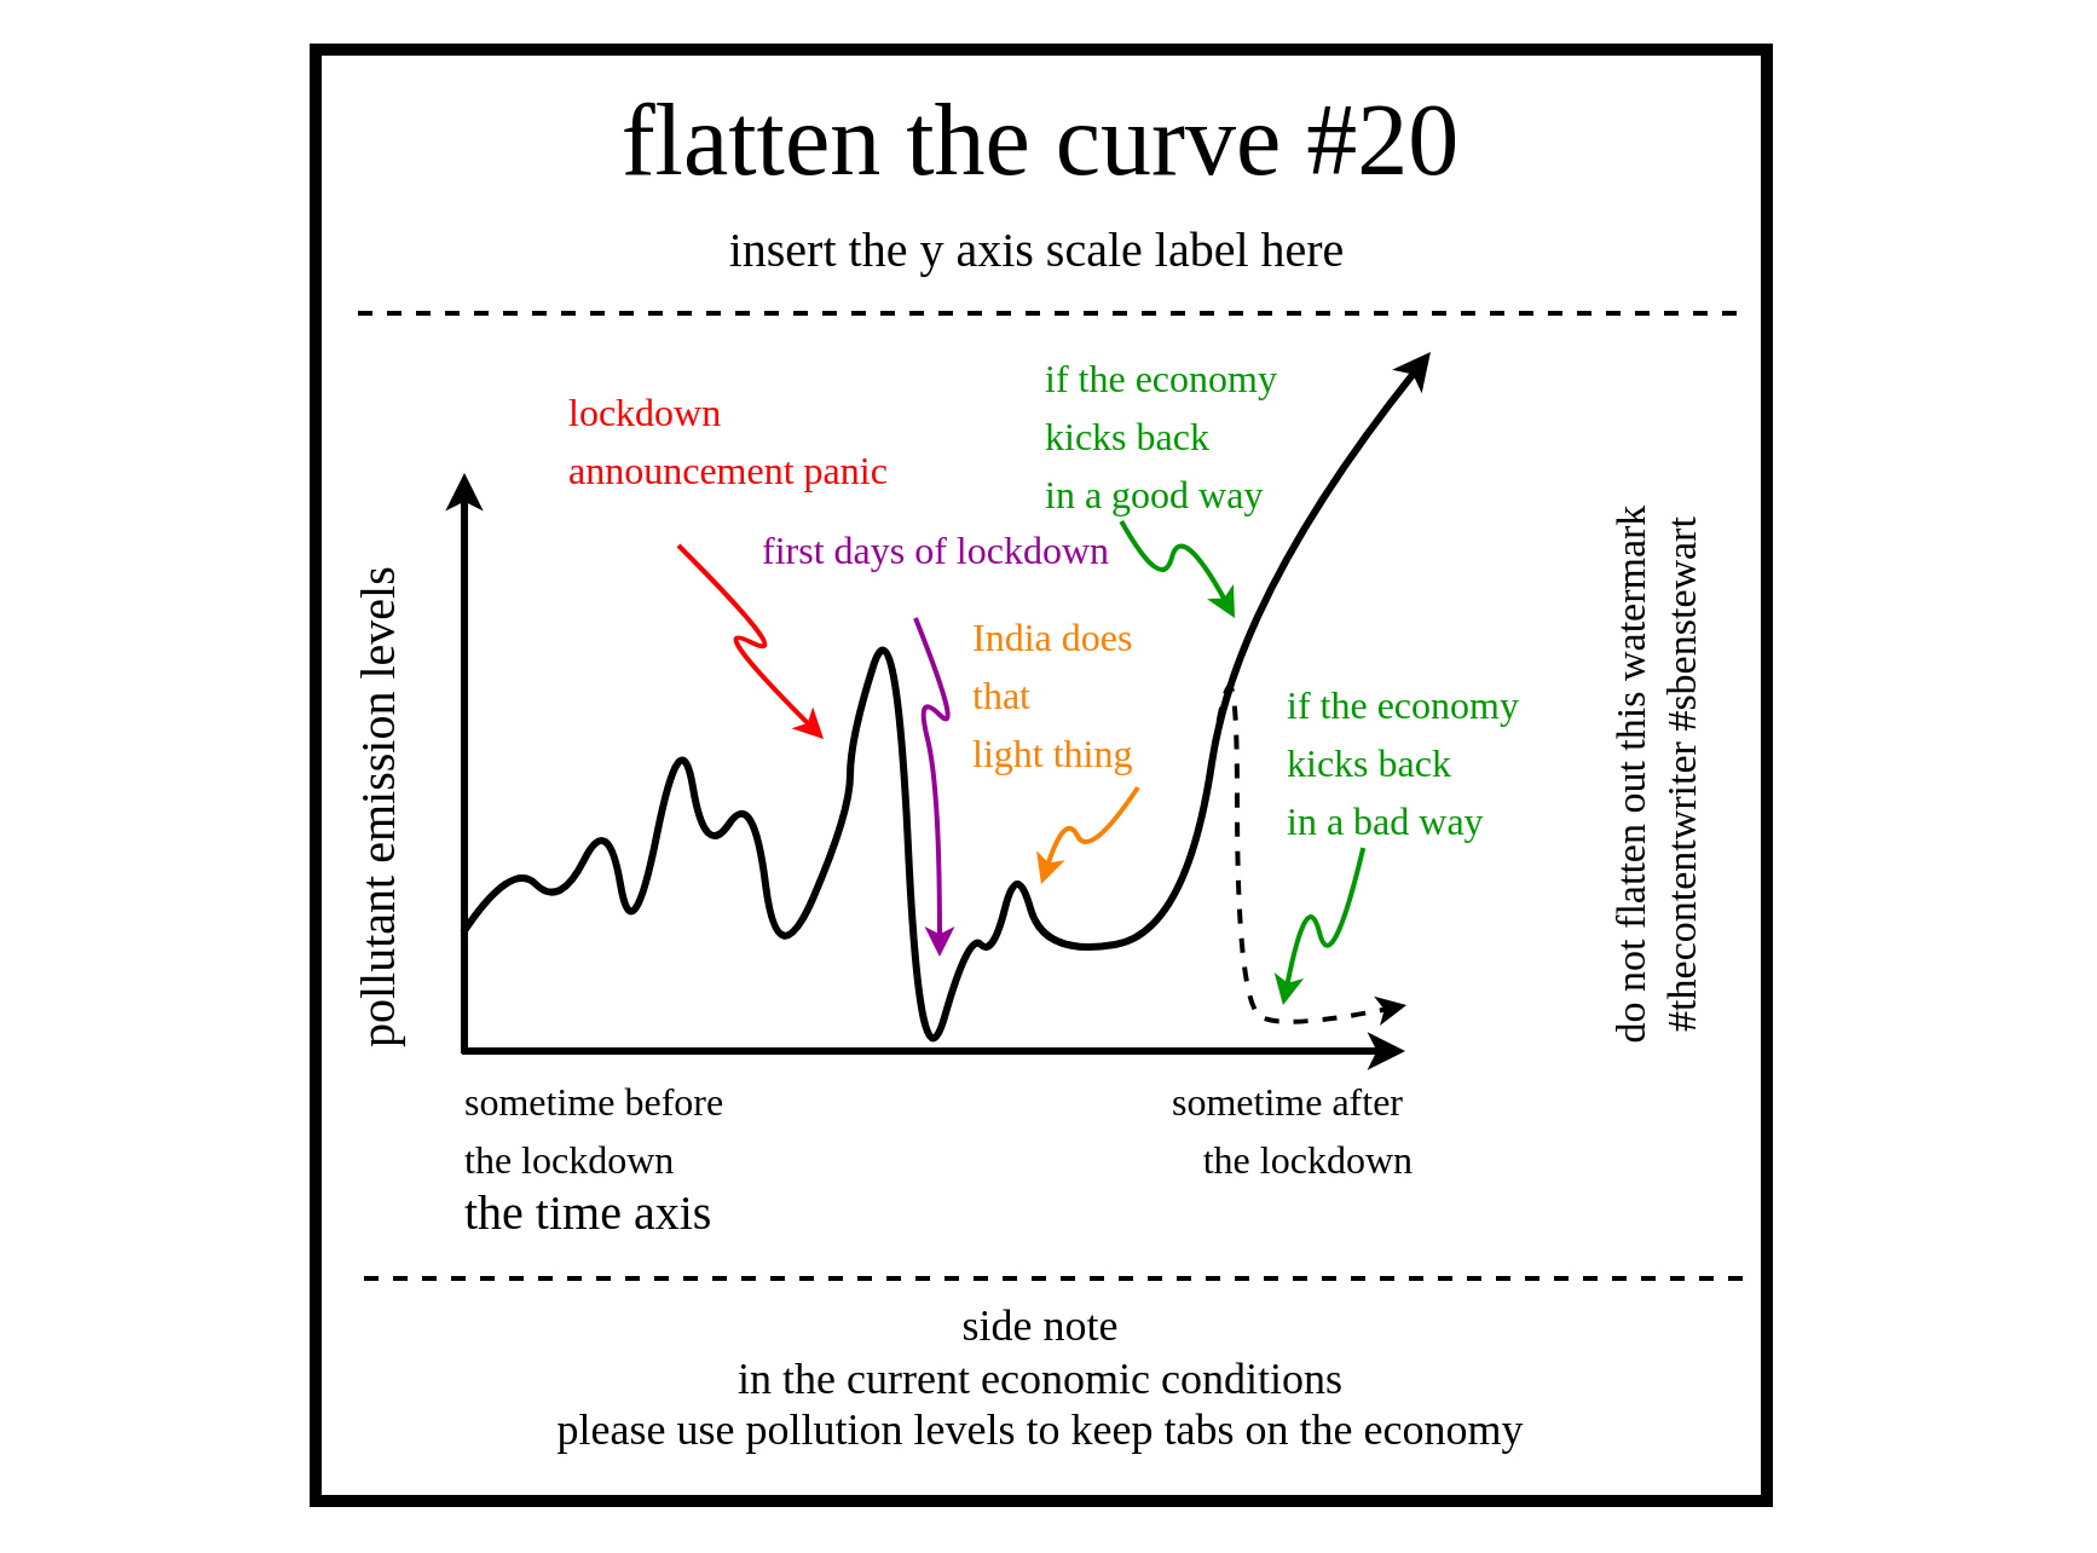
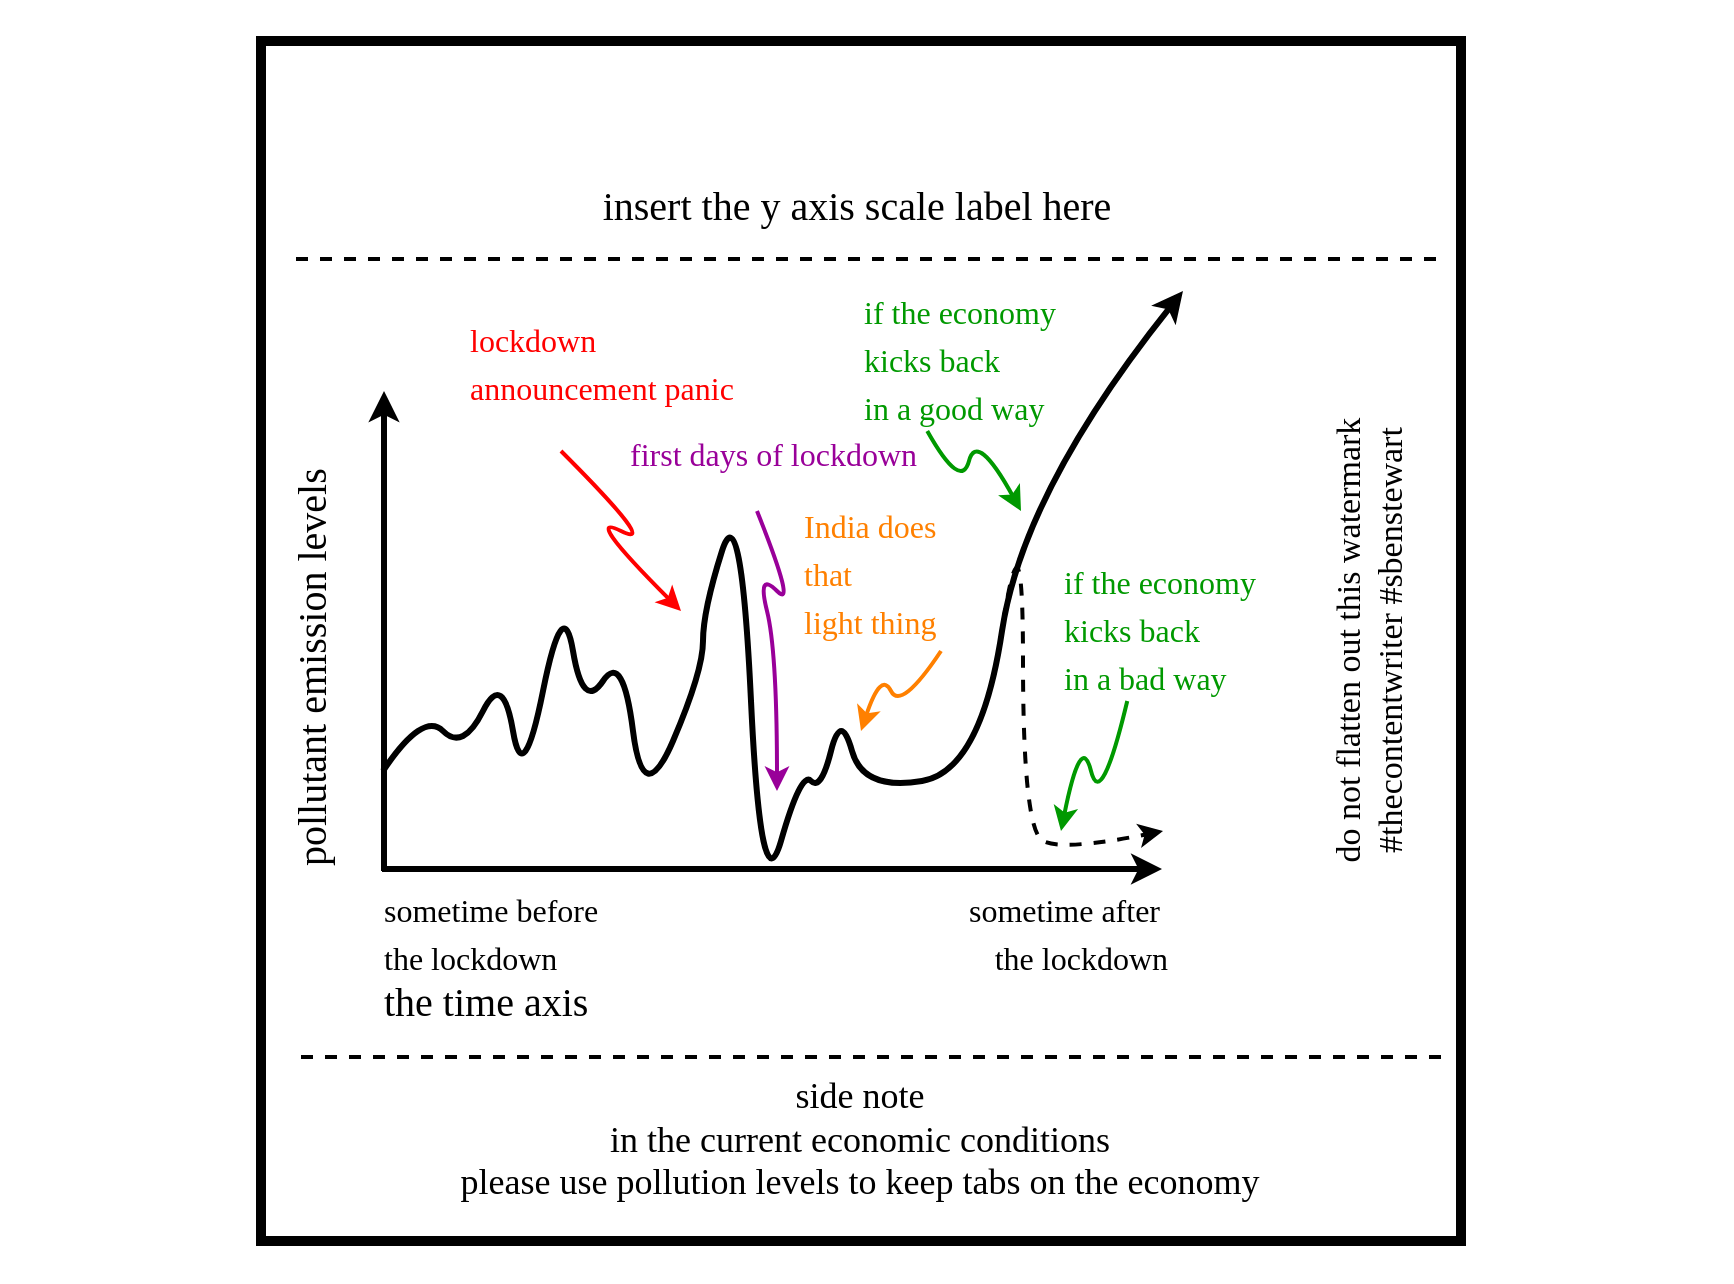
- <mxCell id="3" value="&lt;font&gt;&lt;font style=&quot;font-size: 42px&quot;&gt;flatten the curve #20&lt;/font&gt;&lt;br&gt;&lt;/font&gt;" style="text;html=1;strokeColor=none;fillColor=none;align=center;verticalAlign=middle;whiteSpace=wrap;rounded=0;fontFamily=xkcd;" parent="1" vertex="1"><mxGeometry x="145" y="48" width="570" height="20" as="geometry" /></mxCell>
